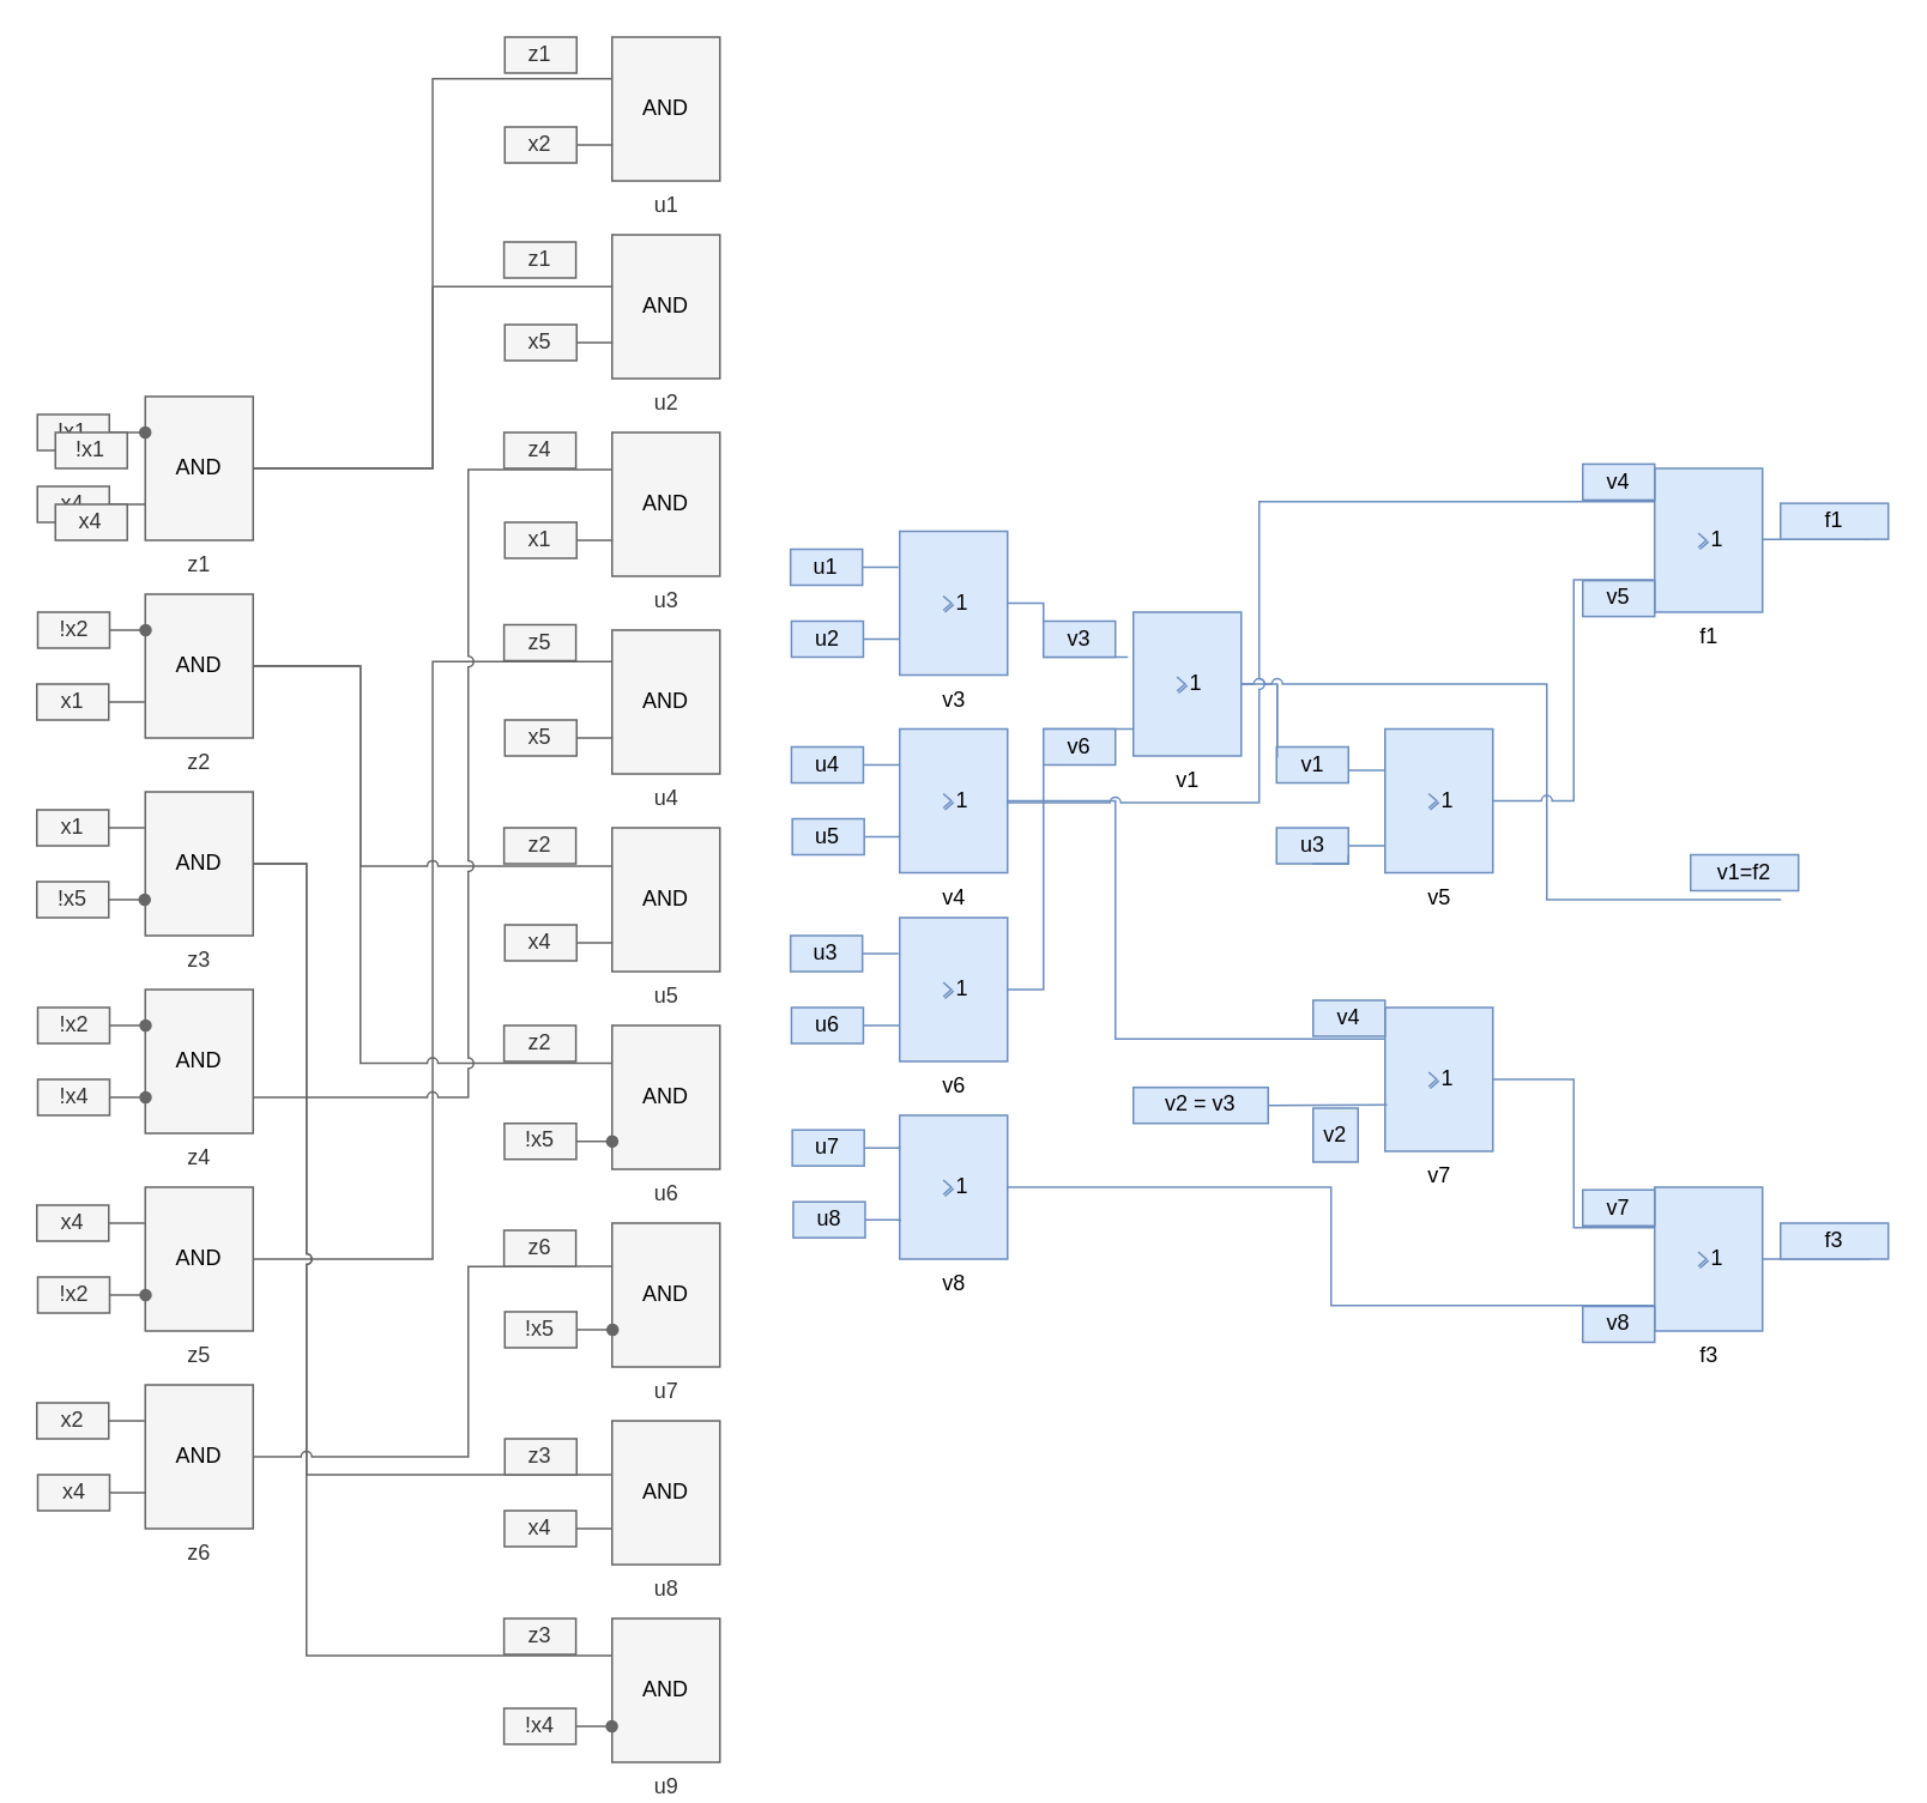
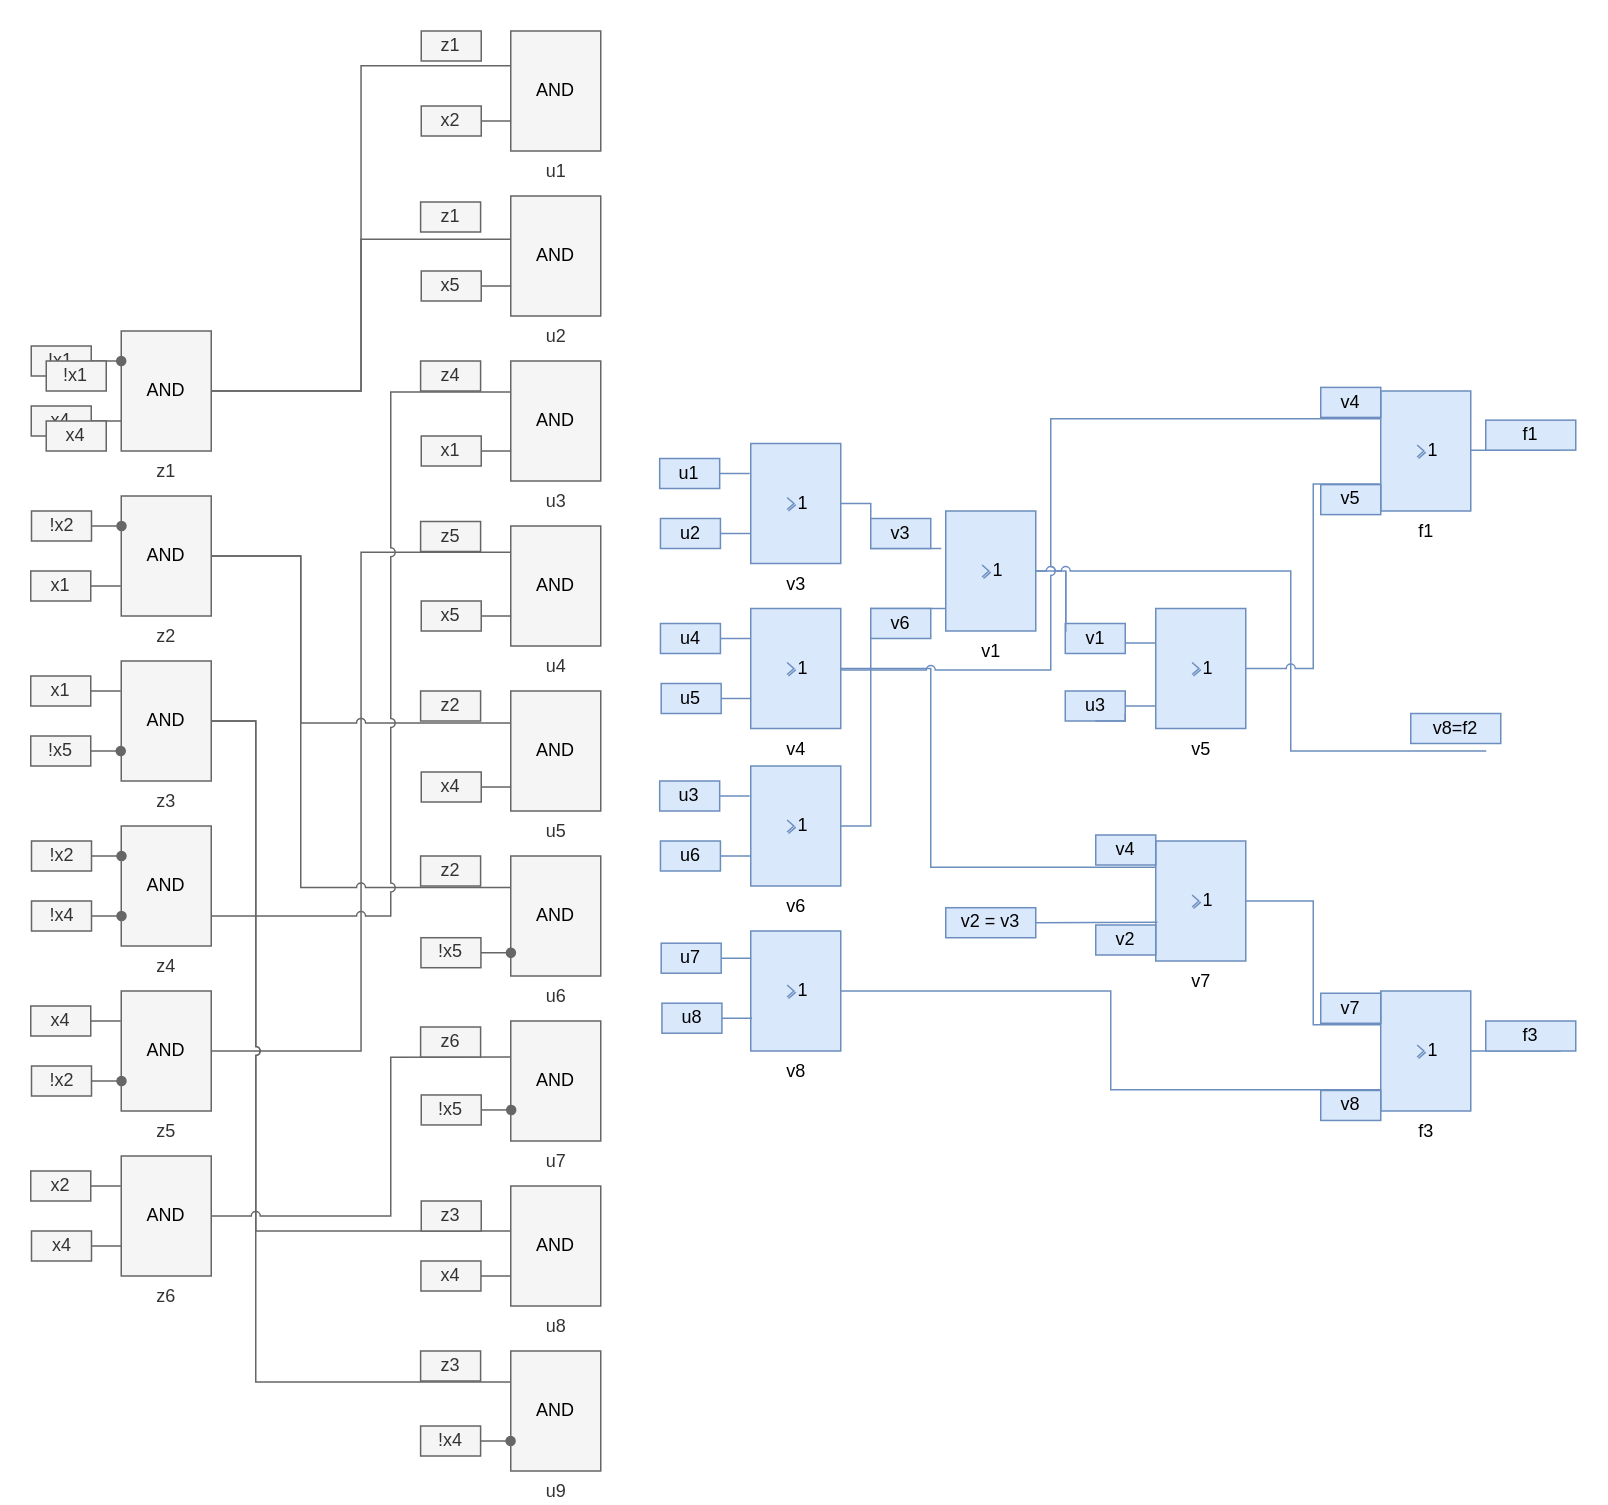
- <mxCell id="125" value="v1=f2" style="text;html=1;strokeColor=#6c8ebf;fillColor=#dae8fc;align=center;verticalAlign=middle;whiteSpace=wrap;rounded=0;" vertex="1" parent="1"><mxGeometry x="940" y="475" width="60" height="20" as="geometry" /></mxCell>
+ <mxCell id="125" value="v8=f2" style="text;html=1;strokeColor=#6c8ebf;fillColor=#dae8fc;align=center;verticalAlign=middle;whiteSpace=wrap;rounded=0;" vertex="1" parent="1"><mxGeometry x="940" y="475" width="60" height="20" as="geometry" /></mxCell>
- <mxCell id="114" value="v2 = v3" style="text;html=1;strokeColor=#6c8ebf;fillColor=#dae8fc;align=center;verticalAlign=middle;whiteSpace=wrap;rounded=0;" vertex="1" parent="1"><mxGeometry x="630" y="604.48" width="75" height="20" as="geometry" /></mxCell>
+ <mxCell id="114" value="v2 = v3" style="text;html=1;strokeColor=#6c8ebf;fillColor=#dae8fc;align=center;verticalAlign=middle;whiteSpace=wrap;rounded=0;" vertex="1" parent="1"><mxGeometry x="630" y="604.48" width="60" height="20" as="geometry" /></mxCell>
- <mxCell id="121" value="v2" style="text;html=1;strokeColor=#6c8ebf;fillColor=#dae8fc;align=center;verticalAlign=middle;whiteSpace=wrap;rounded=0;" vertex="1" parent="1"><mxGeometry x="730" y="616" width="25" height="30" as="geometry" /></mxCell>
+ <mxCell id="121" value="v2" style="text;html=1;strokeColor=#6c8ebf;fillColor=#dae8fc;align=center;verticalAlign=middle;whiteSpace=wrap;rounded=0;" vertex="1" parent="1"><mxGeometry x="730" y="616" width="40" height="20" as="geometry" /></mxCell>
